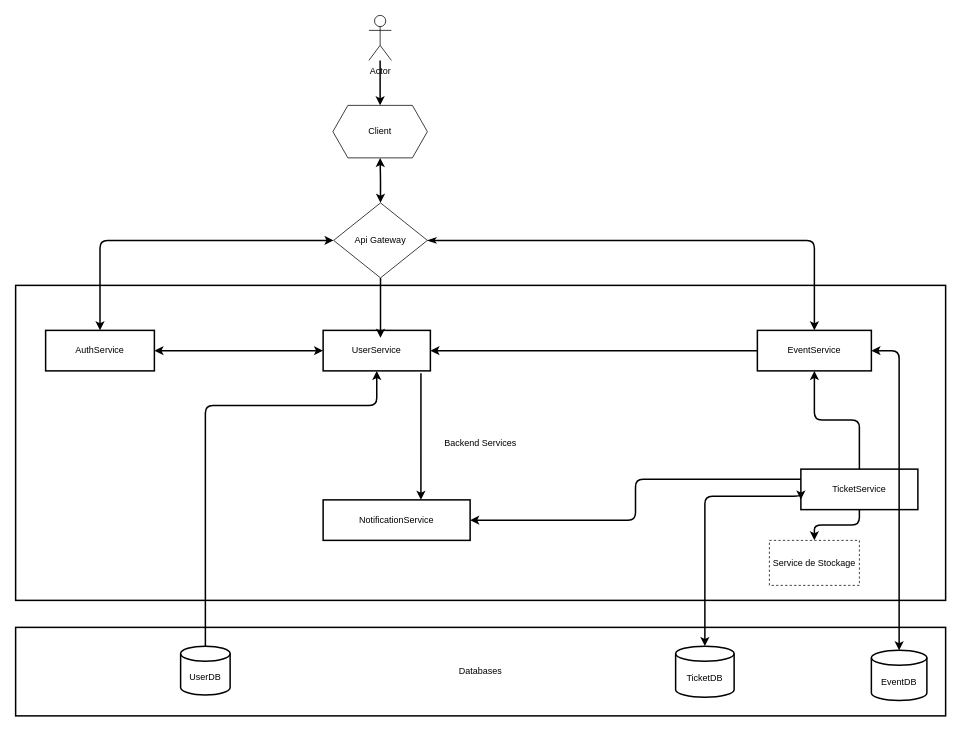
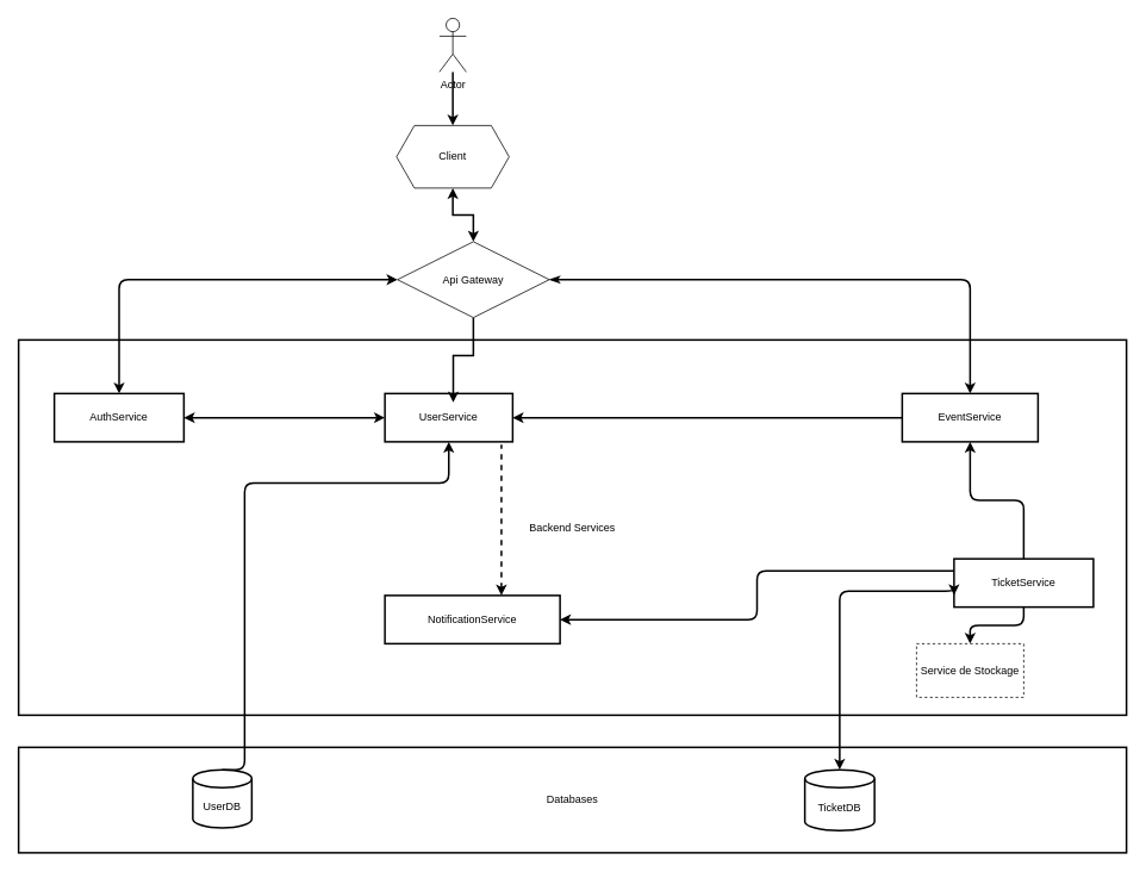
- <mxCell id="20" value="Api Gateway" style="rhombus;whiteSpace=wrap;html=1;labelBackgroundColor=none;" vertex="1" parent="1"><mxGeometry x="444" y="270" width="125" height="100" as="geometry" /></mxCell>
+ <mxCell id="20" value="Api Gateway" style="rhombus;whiteSpace=wrap;html=1;labelBackgroundColor=none;" vertex="1" parent="1"><mxGeometry x="444" y="270" width="170" height="85" as="geometry" /></mxCell>
- <mxCell id="28" style="edgeStyle=orthogonalEdgeStyle;rounded=1;orthogonalLoop=1;jettySize=auto;html=1;entryX=0.912;entryY=1.061;entryDx=0;entryDy=0;entryPerimeter=0;endArrow=none;startFill=1;startArrow=classic;strokeWidth=2;curved=0;labelBackgroundColor=none;fontColor=default;" edge="1" parent="1" source="13" target="6"><mxGeometry relative="1" as="geometry"><Array as="points"><mxPoint x="560" y="617" /></Array></mxGeometry></mxCell>
+ <mxCell id="28" style="edgeStyle=orthogonalEdgeStyle;rounded=1;orthogonalLoop=1;jettySize=auto;html=1;entryX=0.912;entryY=1.061;entryDx=0;entryDy=0;entryPerimeter=0;endArrow=none;startFill=1;startArrow=classic;strokeWidth=2;curved=0;labelBackgroundColor=none;fontColor=default;dashed=1;" edge="1" parent="1" source="13" target="6"><mxGeometry relative="1" as="geometry"><Array as="points"><mxPoint x="560" y="617" /></Array></mxGeometry></mxCell>
- <mxCell id="29" style="edgeStyle=orthogonalEdgeStyle;rounded=1;orthogonalLoop=1;jettySize=auto;html=1;entryX=0.5;entryY=0;entryDx=0;entryDy=0;entryPerimeter=0;startArrow=classic;startFill=1;curved=0;strokeWidth=2;labelBackgroundColor=none;fontColor=default;" edge="1" parent="1" source="8" target="16"><mxGeometry relative="1" as="geometry"><Array as="points"><mxPoint x="1198" y="467" /></Array></mxGeometry></mxCell>
- <mxCell id="14" value="UserDB" style="shape=cylinder3;boundedLbl=1;backgroundOutline=1;size=10;strokeWidth=2;whiteSpace=wrap;labelBackgroundColor=none;" parent="1" vertex="1"><mxGeometry x="240" y="861" width="66" height="65" as="geometry" /></mxCell>
+ <mxCell id="14" value="UserDB" style="shape=cylinder3;boundedLbl=1;backgroundOutline=1;size=10;strokeWidth=2;whiteSpace=wrap;labelBackgroundColor=none;" parent="1" vertex="1"><mxGeometry x="215" y="861" width="66" height="65" as="geometry" /></mxCell>
- <mxCell id="16" value="EventDB" style="shape=cylinder3;boundedLbl=1;backgroundOutline=1;size=10;strokeWidth=2;whiteSpace=wrap;labelBackgroundColor=none;" parent="1" vertex="1"><mxGeometry x="1161" y="866.5" width="74" height="67" as="geometry" /></mxCell>
